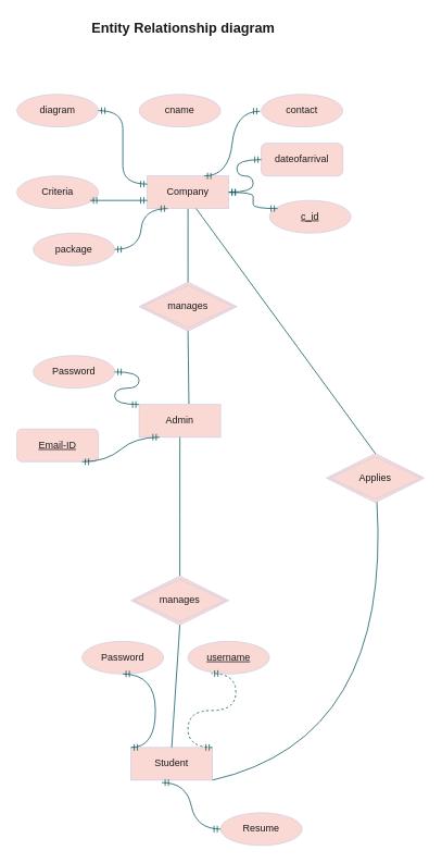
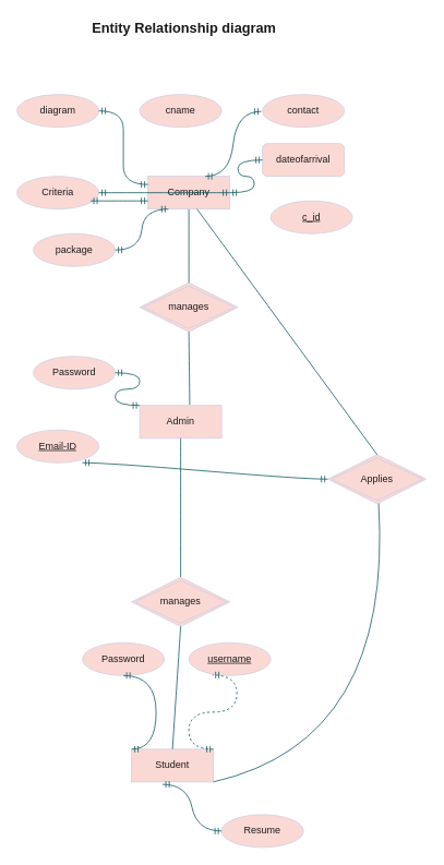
- <mxCell id="34" value="" style="edgeStyle=entityRelationEdgeStyle;fontSize=12;html=1;endArrow=ERmandOne;startArrow=ERmandOne;exitX=1;exitY=0.5;exitDx=0;exitDy=0;entryX=0.1;entryY=0.25;entryDx=0;entryDy=0;entryPerimeter=0;strokeColor=#09555B;fontColor=#1A1A1A;curved=1;" edge="1" parent="1" source="10" target="11"><mxGeometry width="100" height="100" relative="1" as="geometry"><mxPoint x="260" y="285" as="sourcePoint" /><mxPoint x="360" y="185" as="targetPoint" /></mxGeometry></mxCell>
+ <mxCell id="34" value="" style="edgeStyle=entityRelationEdgeStyle;fontSize=12;html=1;endArrow=ERmandOne;startArrow=ERmandOne;exitX=1;exitY=0.5;exitDx=0;exitDy=0;strokeColor=#09555B;fontColor=#1A1A1A;curved=1;" edge="1" parent="1" source="10" target="13"><mxGeometry width="100" height="100" relative="1" as="geometry"><mxPoint x="260" y="285" as="sourcePoint" /><mxPoint x="360" y="185" as="targetPoint" /></mxGeometry></mxCell>
- <mxCell id="4" value="Email-ID" style="whiteSpace=wrap;html=1;align=center;fontStyle=4;fillColor=#FAD9D5;strokeColor=#D0CEE2;fontColor=#1A1A1A;rounded=1;" vertex="1" parent="1"><mxGeometry x="20" y="525" width="100" height="40" as="geometry" /></mxCell>
+ <mxCell id="4" value="Email-ID" style="ellipse;whiteSpace=wrap;html=1;align=center;fontStyle=4;fillColor=#FAD9D5;strokeColor=#D0CEE2;fontColor=#1A1A1A;" vertex="1" parent="1"><mxGeometry x="20" y="525" width="100" height="40" as="geometry" /></mxCell>
- <mxCell id="6" value="" style="edgeStyle=entityRelationEdgeStyle;fontSize=12;html=1;endArrow=ERmandOne;startArrow=ERmandOne;entryX=0.25;entryY=1;entryDx=0;entryDy=0;exitX=0.8;exitY=1;exitDx=0;exitDy=0;exitPerimeter=0;strokeColor=#09555B;fontColor=#1A1A1A;curved=1;" edge="1" parent="1" source="4" target="2"><mxGeometry width="100" height="100" relative="1" as="geometry"><mxPoint x="100" y="645" as="sourcePoint" /><mxPoint x="200" y="545" as="targetPoint" /></mxGeometry></mxCell>
+ <mxCell id="6" value="" style="edgeStyle=entityRelationEdgeStyle;fontSize=12;html=1;endArrow=ERmandOne;startArrow=ERmandOne;exitX=0.8;exitY=1;exitDx=0;exitDy=0;exitPerimeter=0;strokeColor=#09555B;fontColor=#1A1A1A;curved=1;" edge="1" parent="1" source="4" target="29"><mxGeometry width="100" height="100" relative="1" as="geometry"><mxPoint x="100" y="645" as="sourcePoint" /><mxPoint x="200" y="545" as="targetPoint" /></mxGeometry></mxCell>
